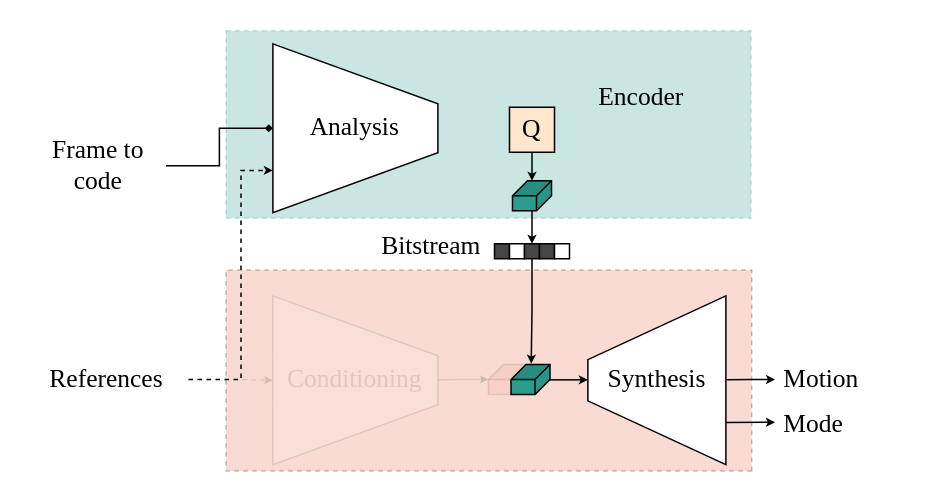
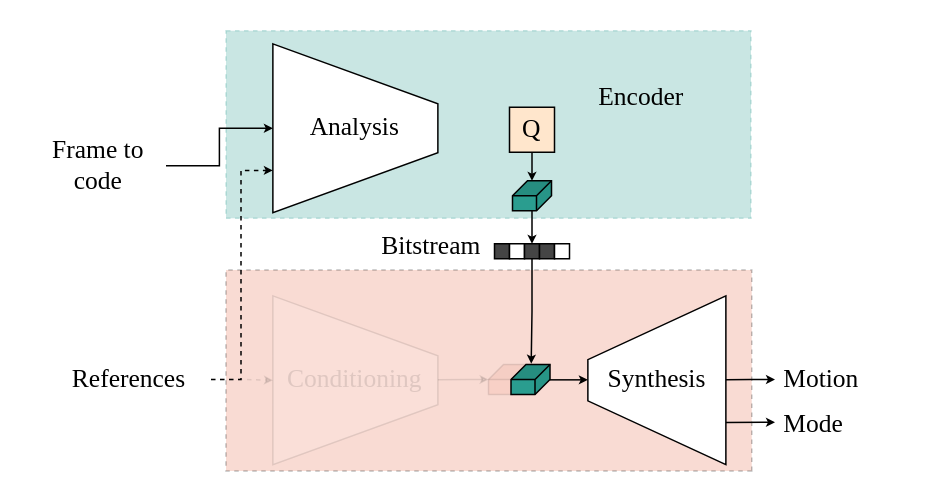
- <mxCell id="7" style="edgeStyle=orthogonalEdgeStyle;rounded=0;orthogonalLoop=1;jettySize=auto;html=1;fontFamily=Raleway;exitX=1;exitY=0.5;exitDx=0;exitDy=0;endSize=3;strokeColor=default;labelBackgroundColor=default;fontColor=default;endArrow=diamond;" parent="1" source="25" target="8" edge="1"><mxGeometry relative="1" as="geometry" /></mxCell>
+ <mxCell id="7" style="edgeStyle=orthogonalEdgeStyle;rounded=0;orthogonalLoop=1;jettySize=auto;html=1;fontFamily=Raleway;exitX=1;exitY=0.5;exitDx=0;exitDy=0;endSize=3;strokeColor=default;labelBackgroundColor=default;fontColor=default;" parent="1" source="25" target="8" edge="1"><mxGeometry relative="1" as="geometry" /></mxCell>
- <mxCell id="28" value="References" style="text;html=1;strokeColor=none;fillColor=none;align=center;verticalAlign=middle;whiteSpace=wrap;rounded=0;fontFamily=Raleway;fontSize=17;strokeWidth=1;fontStyle=0" parent="1" vertex="1"><mxGeometry x="14.5" y="242.5" width="110.5" height="20" as="geometry" /></mxCell>
+ <mxCell id="28" value="References" style="text;html=1;strokeColor=none;fillColor=none;align=center;verticalAlign=middle;whiteSpace=wrap;rounded=0;fontFamily=Raleway;fontSize=17;strokeWidth=1;fontStyle=0" parent="1" vertex="1"><mxGeometry x="29.5" y="242.5" width="110.5" height="20" as="geometry" /></mxCell>
